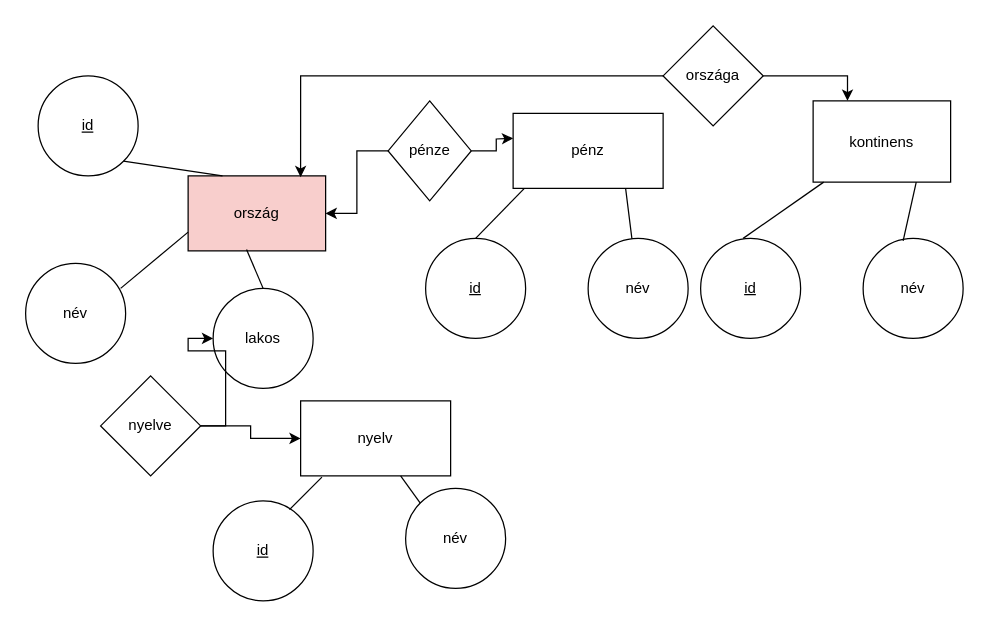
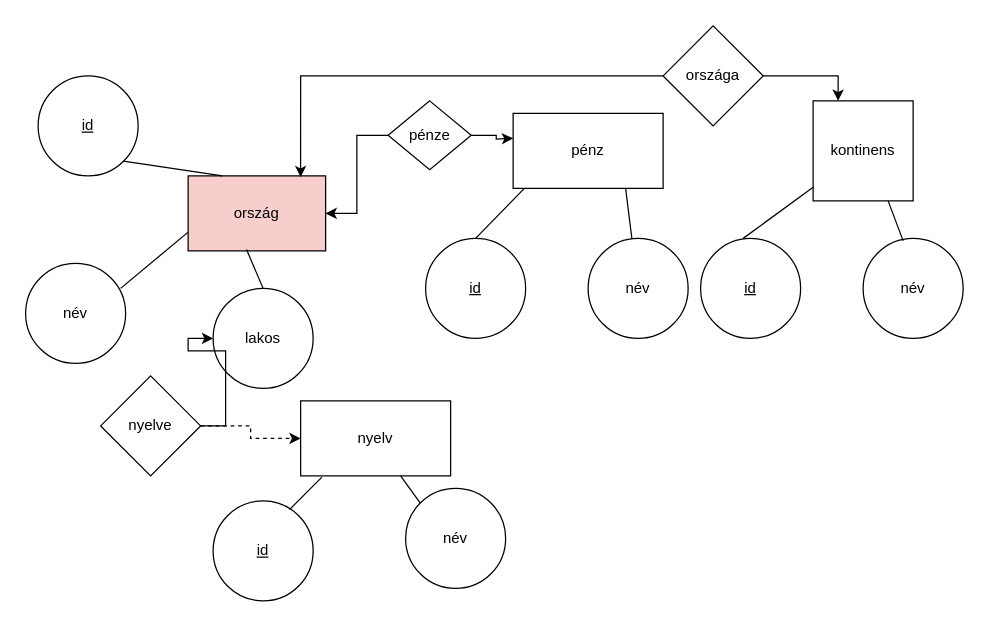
- <mxCell id="12" value="kontinens" style="whiteSpace=wrap;html=1;aspect=fixed;" vertex="1" parent="1"><mxGeometry x="650" y="80" width="110" height="65" as="geometry" /></mxCell>
+ <mxCell id="12" value="kontinens" style="whiteSpace=wrap;html=1;aspect=fixed;" vertex="1" parent="1"><mxGeometry x="650" y="80" width="80" height="80" as="geometry" /></mxCell>
- <mxCell id="28" value="pénze" style="rhombus;whiteSpace=wrap;html=1;" vertex="1" parent="1"><mxGeometry x="310" y="80" width="66.5" height="80" as="geometry" /></mxCell>
+ <mxCell id="28" value="pénze" style="rhombus;whiteSpace=wrap;html=1;" vertex="1" parent="1"><mxGeometry x="310" y="80" width="66.5" height="55" as="geometry" /></mxCell>
- <mxCell id="30" style="edgeStyle=orthogonalEdgeStyle;rounded=0;orthogonalLoop=1;jettySize=auto;html=1;" edge="1" parent="1" source="31" target="22"><mxGeometry relative="1" as="geometry" /></mxCell>
+ <mxCell id="30" style="edgeStyle=orthogonalEdgeStyle;rounded=0;orthogonalLoop=1;jettySize=auto;html=1;dashed=1;" edge="1" parent="1" source="31" target="22"><mxGeometry relative="1" as="geometry" /></mxCell>
